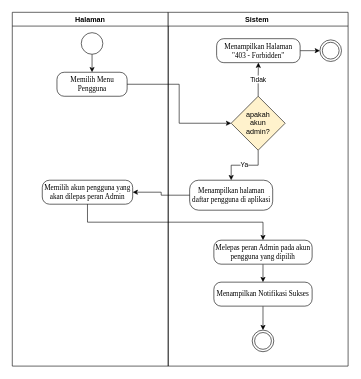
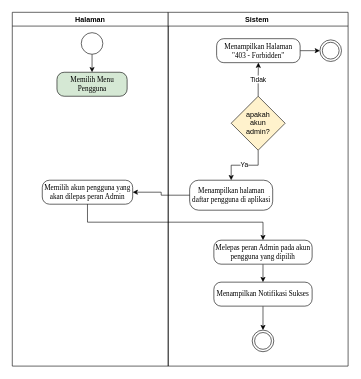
- <mxCell id="5" value="&lt;font style=&quot;font-size: 12px;&quot; face=&quot;Times New Roman&quot;&gt;Memilih Menu Pengguna&lt;/font&gt;" style="rounded=1;whiteSpace=wrap;html=1;arcSize=30;" parent="2" vertex="1"><mxGeometry x="74.5" y="100" width="117" height="40" as="geometry" /></mxCell>
+ <mxCell id="5" value="&lt;font style=&quot;font-size: 12px;&quot; face=&quot;Times New Roman&quot;&gt;Memilih Menu Pengguna&lt;/font&gt;" style="rounded=1;whiteSpace=wrap;html=1;arcSize=30;fillColor=#d5e8d4;" parent="2" vertex="1"><mxGeometry x="74.5" y="100" width="117" height="40" as="geometry" /></mxCell>
- <mxCell id="20" style="edgeStyle=orthogonalEdgeStyle;rounded=0;orthogonalLoop=1;jettySize=auto;html=1;exitX=1;exitY=0.5;exitDx=0;exitDy=0;entryX=0;entryY=0.5;entryDx=0;entryDy=0;" edge="1" parent="1" source="5" target="15"><mxGeometry relative="1" as="geometry" /></mxCell>
